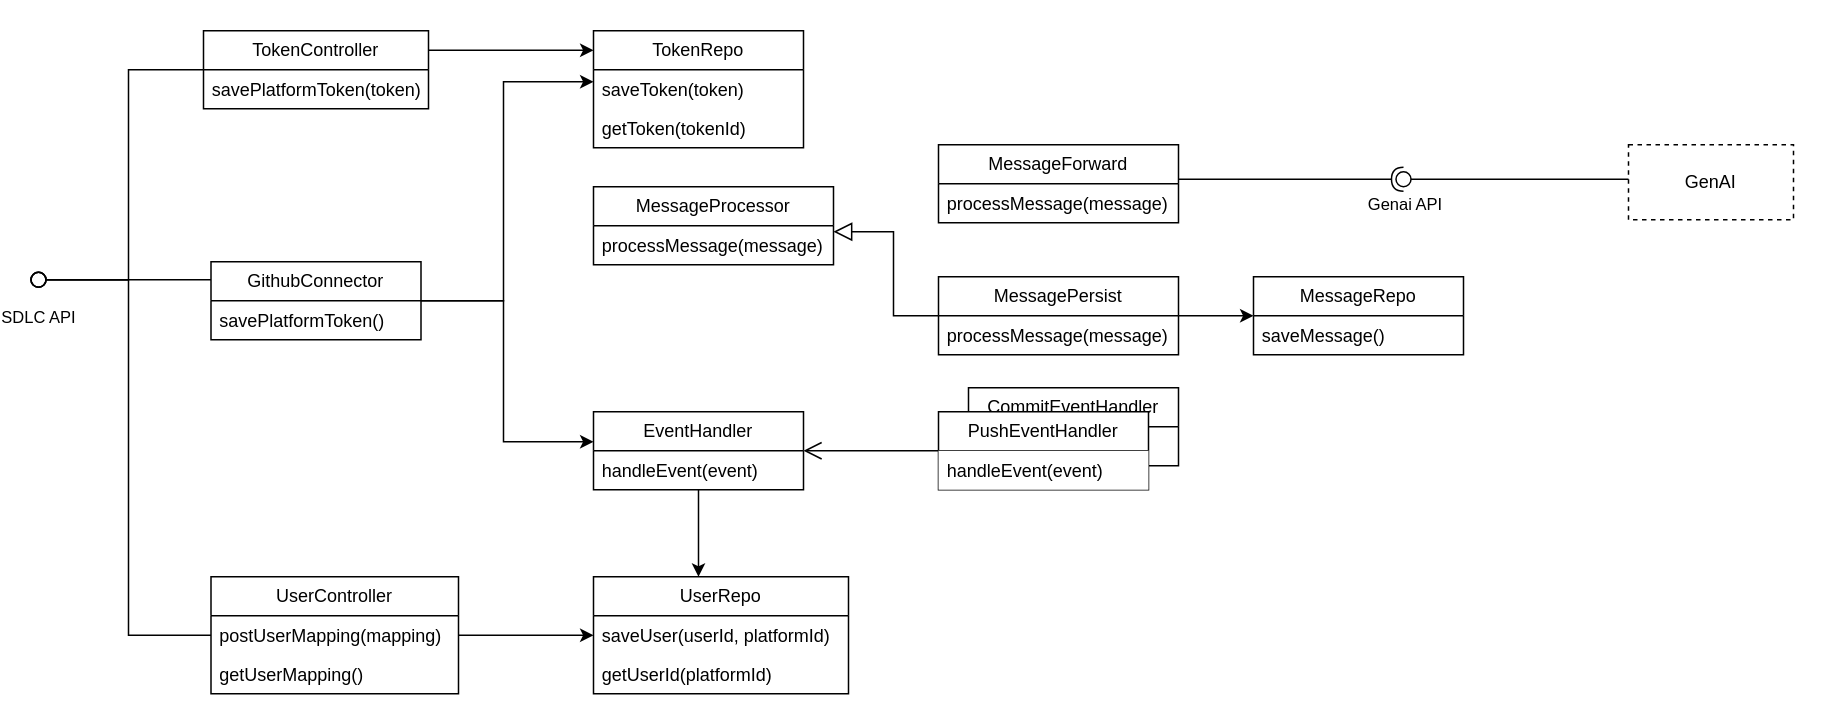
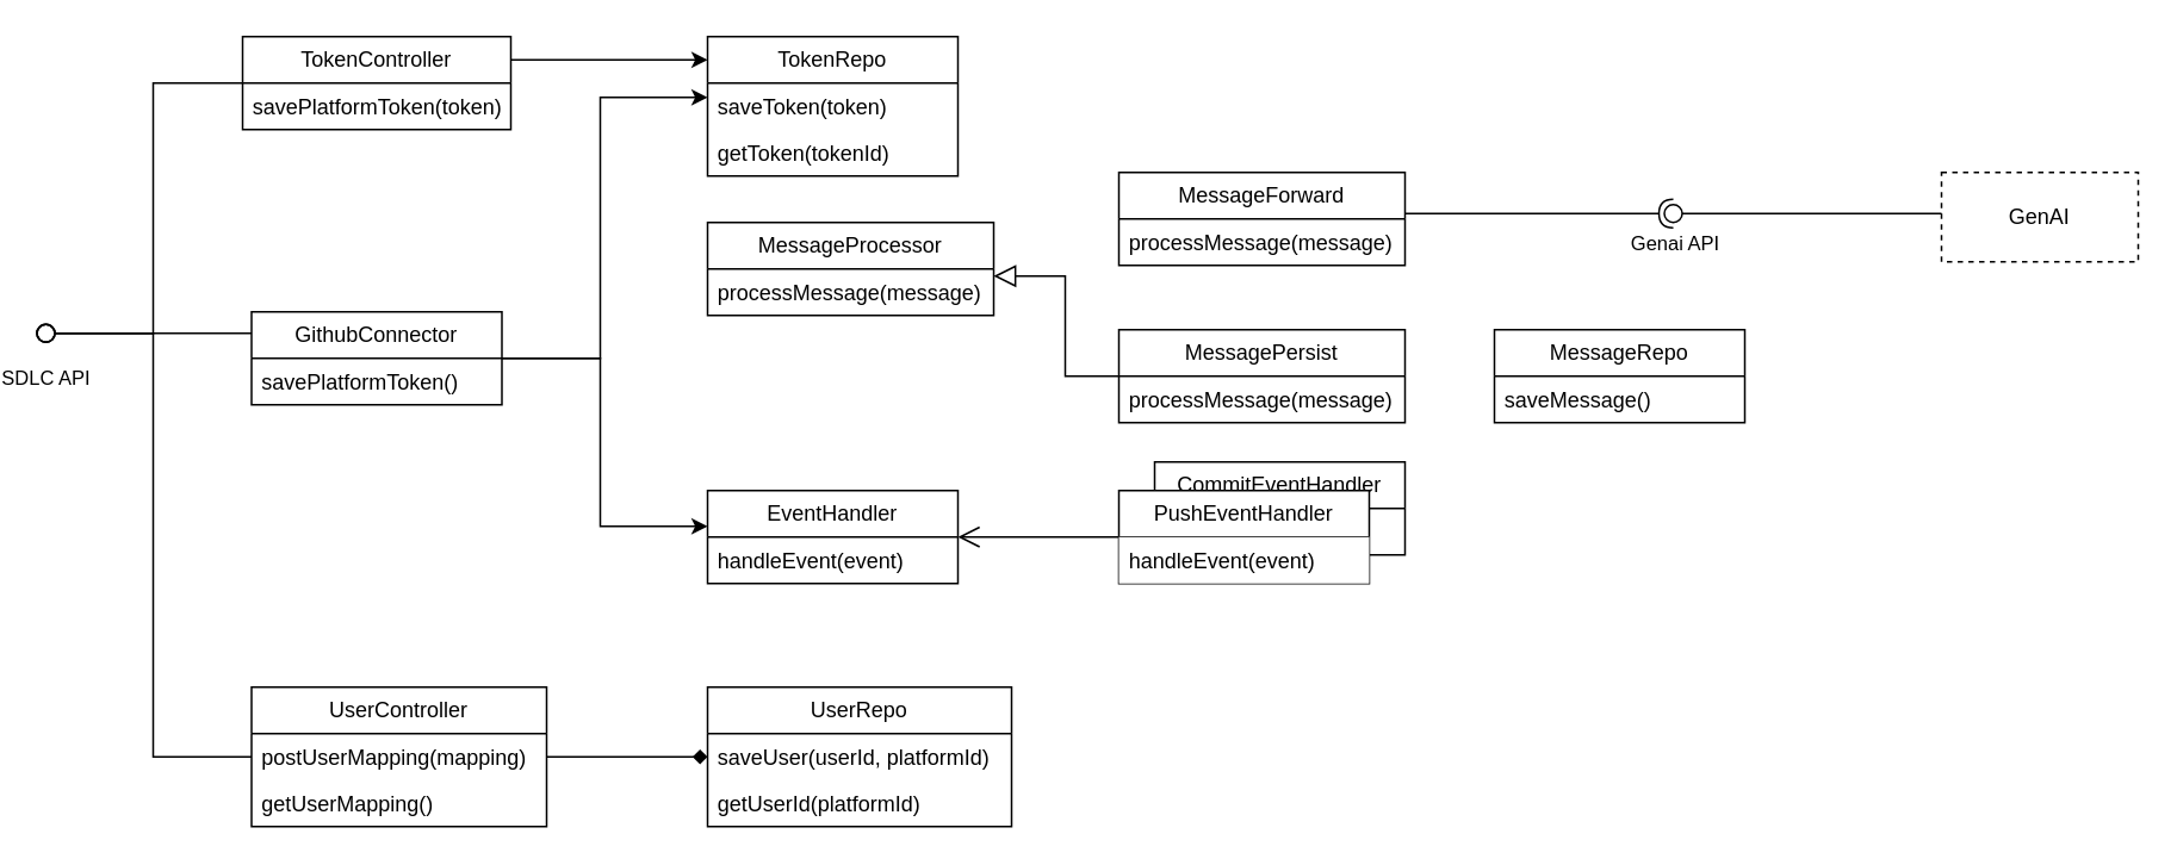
- <mxCell id="28" style="edgeStyle=orthogonalEdgeStyle;rounded=0;orthogonalLoop=1;jettySize=auto;html=1;" parent="1" source="30" target="32" edge="1"><mxGeometry relative="1" as="geometry" /></mxCell>
- <mxCell id="23" style="edgeStyle=orthogonalEdgeStyle;rounded=0;orthogonalLoop=1;jettySize=auto;html=1;" parent="1" source="24" target="18" edge="1"><mxGeometry relative="1" as="geometry"><Array as="points"><mxPoint x="465" y="364" /><mxPoint x="465" y="364" /></Array></mxGeometry></mxCell>
- <mxCell id="7" style="edgeStyle=orthogonalEdgeStyle;rounded=0;orthogonalLoop=1;jettySize=auto;html=1;" parent="1" source="8" target="18" edge="1"><mxGeometry relative="1" as="geometry" /></mxCell>
+ <mxCell id="7" style="edgeStyle=orthogonalEdgeStyle;rounded=0;orthogonalLoop=1;jettySize=auto;html=1;endArrow=diamond;" parent="1" source="8" target="18" edge="1"><mxGeometry relative="1" as="geometry" /></mxCell>
